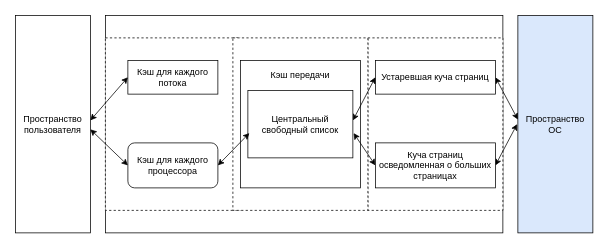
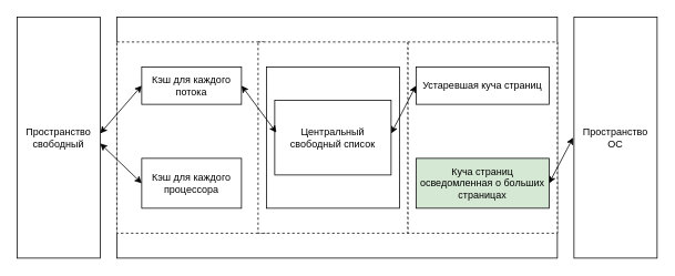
- <mxCell id="18" value="Кэш передачи" style="text;html=1;strokeColor=none;fillColor=none;align=center;verticalAlign=middle;whiteSpace=wrap;rounded=0;" vertex="1" parent="1"><mxGeometry x="330" y="90" width="140" height="20" as="geometry" /></mxCell>
+ <mxCell id="21" style="edgeStyle=none;rounded=0;orthogonalLoop=1;jettySize=auto;html=1;exitX=1;exitY=0.5;exitDx=0;exitDy=0;entryX=0.014;entryY=0.433;entryDx=0;entryDy=0;entryPerimeter=0;startArrow=classic;startFill=1;" edge="1" parent="1" source="8" target="17"><mxGeometry relative="1" as="geometry" /></mxCell>
- <mxCell id="11" style="edgeStyle=none;rounded=0;orthogonalLoop=1;jettySize=auto;html=1;exitX=1;exitY=0.5;exitDx=0;exitDy=0;entryX=0;entryY=0.479;entryDx=0;entryDy=0;startArrow=classic;startFill=1;entryPerimeter=0;" edge="1" parent="1" source="12" target="3"><mxGeometry relative="1" as="geometry" /></mxCell>
- <mxCell id="2" value="Пространство пользователя" style="rounded=0;whiteSpace=wrap;html=1;" vertex="1" parent="1"><mxGeometry x="20" y="20" width="100" height="290" as="geometry" /></mxCell>
+ <mxCell id="2" value="Пространство свободный" style="rounded=0;whiteSpace=wrap;html=1;" vertex="1" parent="1"><mxGeometry x="20" y="20" width="100" height="290" as="geometry" /></mxCell>
- <mxCell id="3" value="Пространство ОС" style="rounded=0;whiteSpace=wrap;html=1;fillColor=#dae8fc;" vertex="1" parent="1"><mxGeometry x="690" y="20" width="100" height="290" as="geometry" /></mxCell>
+ <mxCell id="3" value="Пространство ОС" style="rounded=0;whiteSpace=wrap;html=1;" vertex="1" parent="1"><mxGeometry x="690" y="20" width="100" height="290" as="geometry" /></mxCell>
- <mxCell id="22" style="edgeStyle=none;rounded=0;orthogonalLoop=1;jettySize=auto;html=1;exitX=1;exitY=0.5;exitDx=0;exitDy=0;entryX=0.014;entryY=0.633;entryDx=0;entryDy=0;entryPerimeter=0;startArrow=classic;startFill=1;" edge="1" parent="1" source="9" target="17"><mxGeometry relative="1" as="geometry" /></mxCell>
- <mxCell id="13" style="edgeStyle=none;rounded=0;orthogonalLoop=1;jettySize=auto;html=1;exitX=0;exitY=0.5;exitDx=0;exitDy=0;entryX=1.007;entryY=0.633;entryDx=0;entryDy=0;entryPerimeter=0;startArrow=classic;startFill=1;" edge="1" parent="1" source="15" target="17"><mxGeometry relative="1" as="geometry" /></mxCell>
- <mxCell id="9" value="Кэш для каждого процессора" style="whiteSpace=wrap;html=1;rounded=1;" vertex="1" parent="1"><mxGeometry x="170" y="190" width="120" height="60" as="geometry" /></mxCell>
+ <mxCell id="9" value="Кэш для каждого процессора" style="rounded=0;whiteSpace=wrap;html=1;" vertex="1" parent="1"><mxGeometry x="170" y="190" width="120" height="60" as="geometry" /></mxCell>
- <mxCell id="15" value="Куча страниц осведомленная о больших страницах" style="rounded=0;whiteSpace=wrap;html=1;" vertex="1" parent="1"><mxGeometry x="500" y="190" width="160" height="60" as="geometry" /></mxCell>
+ <mxCell id="15" value="Куча страниц осведомленная о больших страницах" style="rounded=0;whiteSpace=wrap;html=1;fillColor=#d5e8d4;" vertex="1" parent="1"><mxGeometry x="500" y="190" width="160" height="60" as="geometry" /></mxCell>
